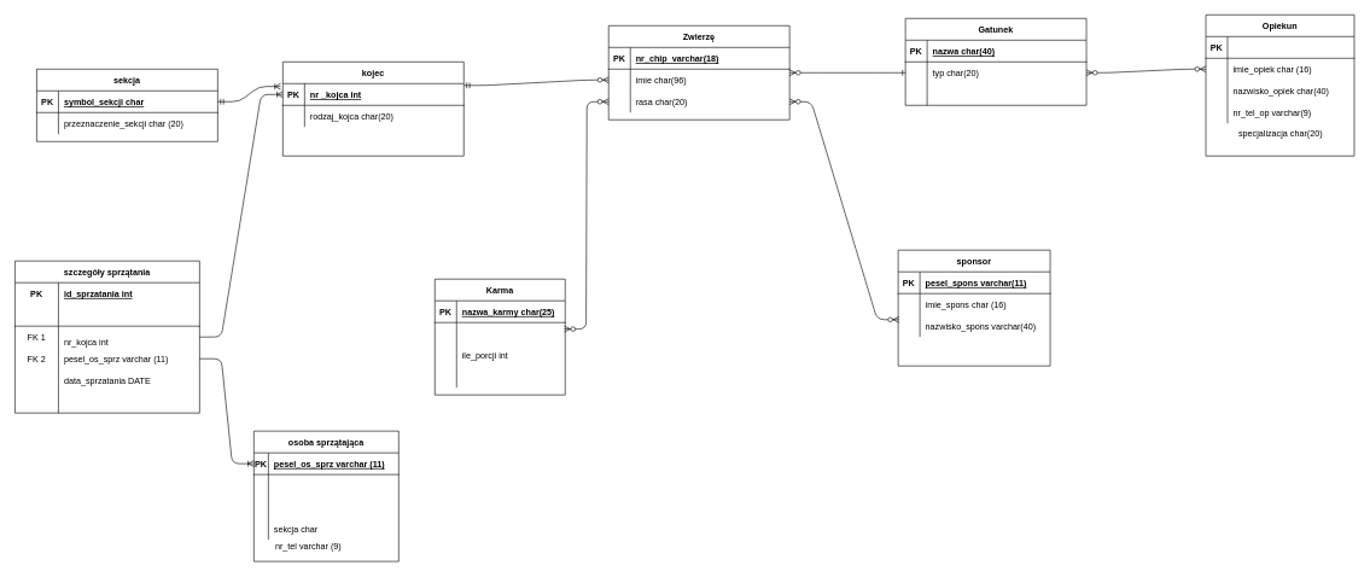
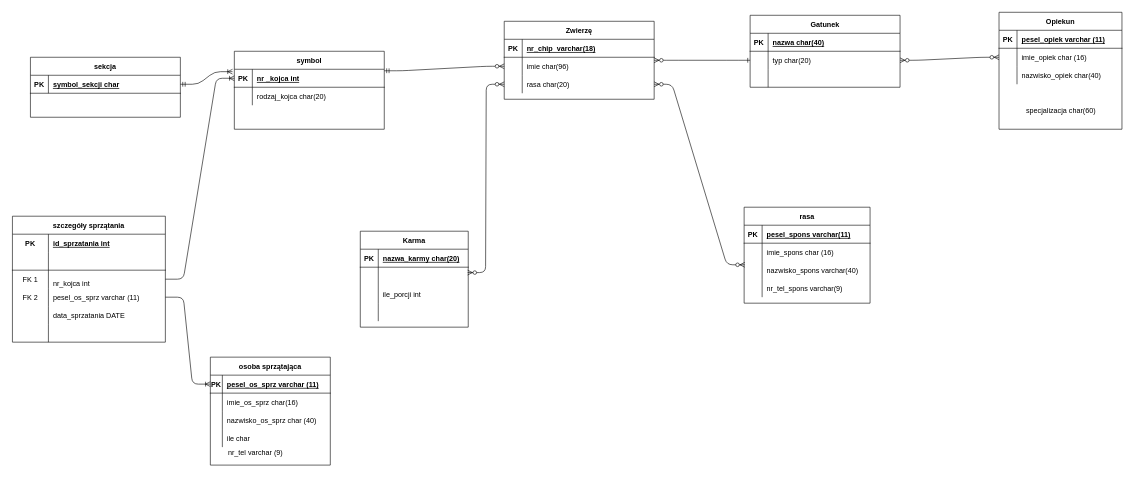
+ <mxCell id="46" value="pesel_opiek varchar (11) " style="shape=partialRectangle;connectable=0;fillColor=none;top=0;left=0;bottom=0;right=0;align=left;spacingLeft=6;fontStyle=5;overflow=hidden;" parent="44" vertex="1"><mxGeometry x="30" width="175" height="30" as="geometry" /></mxCell>
- <mxCell id="22" value="kojec" style="shape=table;startSize=30;container=1;collapsible=1;childLayout=tableLayout;fixedRows=1;rowLines=0;fontStyle=1;align=center;resizeLast=1;" parent="1" vertex="1"><mxGeometry y="85" width="250" height="130" as="geometry" x="390" /></mxCell>
+ <mxCell id="22" value="symbol" style="shape=table;startSize=30;container=1;collapsible=1;childLayout=tableLayout;fixedRows=1;rowLines=0;fontStyle=1;align=center;resizeLast=1;" parent="1" vertex="1"><mxGeometry y="85" width="250" height="130" as="geometry" x="390" /></mxCell>
- <mxCell id="55" value="nr_tel_op varchar(9)" style="shape=partialRectangle;connectable=0;fillColor=none;top=0;left=0;bottom=0;right=0;align=left;spacingLeft=6;overflow=hidden;" parent="53" vertex="1"><mxGeometry x="30" width="175" height="30" as="geometry" /></mxCell>
- <mxCell id="63" value="przeznaczenie_sekcji char (20)" style="shape=partialRectangle;overflow=hidden;connectable=0;fillColor=none;top=0;left=0;bottom=0;right=0;align=left;spacingLeft=6;" parent="61" vertex="1"><mxGeometry x="30" width="220" height="30" as="geometry" /></mxCell>
- <mxCell id="66" value="specjalizacja char(20)" style="text;html=1;align=center;verticalAlign=middle;resizable=0;points=[];autosize=1;" parent="1" vertex="1"><mxGeometry x="1697.5" y="175" width="140" height="20" as="geometry" /></mxCell>
+ <mxCell id="66" value="specjalizacja char(60)" style="text;html=1;align=center;verticalAlign=middle;resizable=0;points=[];autosize=1;" parent="1" vertex="1"><mxGeometry x="1697.5" y="175" width="140" height="20" as="geometry" /></mxCell>
- <mxCell id="68" value="sponsor" style="shape=table;startSize=30;container=1;collapsible=1;childLayout=tableLayout;fixedRows=1;rowLines=0;fontStyle=1;align=center;resizeLast=1;" parent="1" vertex="1"><mxGeometry x="1240" y="345" width="210" height="160" as="geometry" /></mxCell>
+ <mxCell id="68" value="rasa" style="shape=table;startSize=30;container=1;collapsible=1;childLayout=tableLayout;fixedRows=1;rowLines=0;fontStyle=1;align=center;resizeLast=1;" parent="1" vertex="1"><mxGeometry x="1240" y="345" width="210" height="160" as="geometry" /></mxCell>
- <mxCell id="85" value="nazwa_karmy char(25)" style="shape=partialRectangle;connectable=0;fillColor=none;top=0;left=0;bottom=0;right=0;align=left;spacingLeft=6;fontStyle=5;overflow=hidden;" parent="83" vertex="1"><mxGeometry x="30" width="150" height="30" as="geometry" /></mxCell>
+ <mxCell id="85" value="nazwa_karmy char(20)" style="shape=partialRectangle;connectable=0;fillColor=none;top=0;left=0;bottom=0;right=0;align=left;spacingLeft=6;fontStyle=5;overflow=hidden;" parent="83" vertex="1"><mxGeometry x="30" width="150" height="30" as="geometry" /></mxCell>
+ <mxCell id="80" value="nr_tel_spons varchar(9)" style="shape=partialRectangle;connectable=0;fillColor=none;top=0;left=0;bottom=0;right=0;align=left;spacingLeft=6;overflow=hidden;" parent="78" vertex="1"><mxGeometry x="30" width="180" height="30" as="geometry" /></mxCell>
+ <mxCell id="36" value="imie_os_sprz char(16)" style="shape=partialRectangle;connectable=0;fillColor=none;top=0;left=0;bottom=0;right=0;align=left;spacingLeft=6;overflow=hidden;" parent="34" vertex="1"><mxGeometry x="20" width="180" height="30" as="geometry" /></mxCell>
+ <mxCell id="39" value="nazwisko_os_sprz char (40)" style="shape=partialRectangle;connectable=0;fillColor=none;top=0;left=0;bottom=0;right=0;align=left;spacingLeft=6;overflow=hidden;" parent="37" vertex="1"><mxGeometry x="20" width="180" height="30" as="geometry" /></mxCell>
- <mxCell id="42" value="sekcja char" style="shape=partialRectangle;connectable=0;fillColor=none;top=0;left=0;bottom=0;right=0;align=left;spacingLeft=6;overflow=hidden;" parent="40" vertex="1"><mxGeometry x="20" width="180" height="30" as="geometry" /></mxCell>
+ <mxCell id="42" value="ile char" style="shape=partialRectangle;connectable=0;fillColor=none;top=0;left=0;bottom=0;right=0;align=left;spacingLeft=6;overflow=hidden;" parent="40" vertex="1"><mxGeometry x="20" width="180" height="30" as="geometry" /></mxCell>
